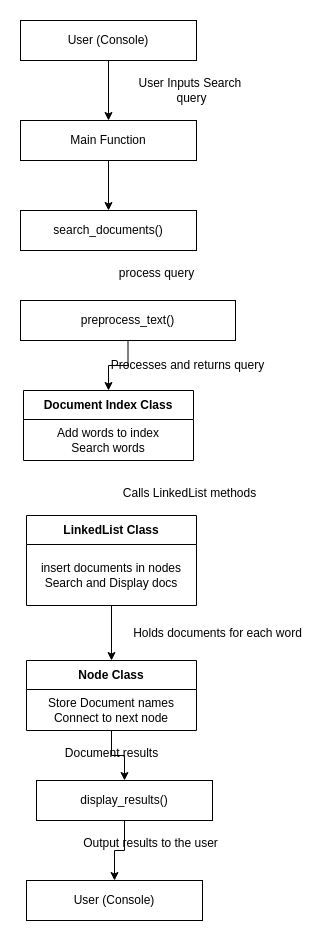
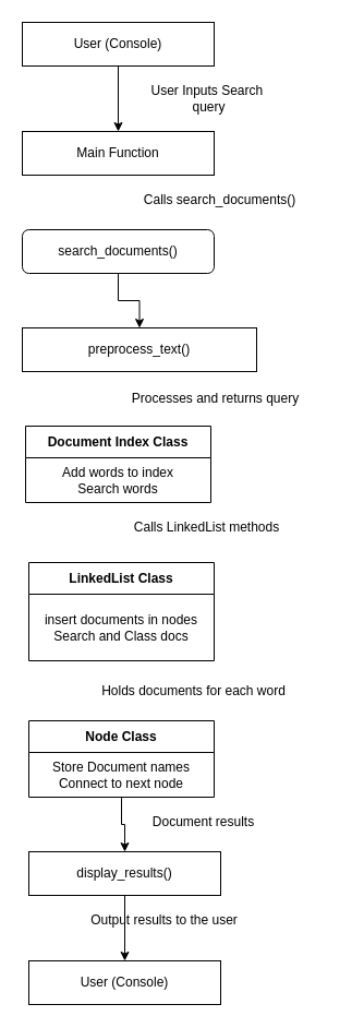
- <mxCell id="4" style="edgeStyle=orthogonalEdgeStyle;rounded=0;orthogonalLoop=1;jettySize=auto;html=1;exitX=0.5;exitY=1;exitDx=0;exitDy=0;" edge="1" parent="1" source="5" target="7"><mxGeometry relative="1" as="geometry" /></mxCell>
+ <mxCell id="22" value="Calls search_documents()" style="text;html=1;align=center;verticalAlign=middle;resizable=0;points=[];autosize=1;strokeColor=none;fillColor=none;" vertex="1" parent="1"><mxGeometry x="121" y="168" width="160" height="30" as="geometry" /></mxCell>
- <mxCell id="7" value="search_documents()" style="rounded=0;whiteSpace=wrap;html=1;" vertex="1" parent="1"><mxGeometry x="20" y="210" width="176" height="40" as="geometry" /></mxCell>
+ <mxCell id="7" value="search_documents()" style="whiteSpace=wrap;html=1;rounded=1;" vertex="1" parent="1"><mxGeometry x="20" y="210" width="176" height="40" as="geometry" /></mxCell>
- <mxCell id="23" value="process query" style="text;html=1;align=center;verticalAlign=middle;resizable=0;points=[];autosize=1;strokeColor=none;fillColor=none;" vertex="1" parent="1"><mxGeometry x="106" y="258" width="100" height="30" as="geometry" /></mxCell>
+ <mxCell id="6" style="edgeStyle=orthogonalEdgeStyle;rounded=0;orthogonalLoop=1;jettySize=auto;html=1;exitX=0.5;exitY=1;exitDx=0;exitDy=0;entryX=0.5;entryY=0;entryDx=0;entryDy=0;" edge="1" parent="1" source="7" target="9"><mxGeometry relative="1" as="geometry" /></mxCell>
- <mxCell id="8" style="edgeStyle=orthogonalEdgeStyle;rounded=0;orthogonalLoop=1;jettySize=auto;html=1;exitX=0.5;exitY=1;exitDx=0;exitDy=0;" edge="1" parent="1" source="9" target="10"><mxGeometry relative="1" as="geometry" /></mxCell>
- <mxCell id="24" value="Processes and returns query" style="text;html=1;align=center;verticalAlign=middle;resizable=0;points=[];autosize=1;strokeColor=none;fillColor=none;" vertex="1" parent="1"><mxGeometry x="97" y="350" width="180" height="30" as="geometry" /></mxCell>
+ <mxCell id="24" value="Processes and returns query" style="text;html=1;align=center;verticalAlign=middle;resizable=0;points=[];autosize=1;strokeColor=none;fillColor=none;" vertex="1" parent="1"><mxGeometry x="107" y="350" width="180" height="30" as="geometry" /></mxCell>
- <mxCell id="25" value="Calls LinkedList methods" style="text;html=1;align=center;verticalAlign=middle;resizable=0;points=[];autosize=1;strokeColor=none;fillColor=none;" vertex="1" parent="1"><mxGeometry x="109" y="478" width="160" height="30" as="geometry" /></mxCell>
+ <mxCell id="25" value="Calls LinkedList methods" style="text;html=1;align=center;verticalAlign=middle;resizable=0;points=[];autosize=1;strokeColor=none;fillColor=none;" vertex="1" parent="1"><mxGeometry x="109" y="468" width="160" height="30" as="geometry" /></mxCell>
- <mxCell id="14" value="insert documents in nodes&lt;br&gt;&lt;div&gt;Search and Display docs&lt;/div&gt;" style="text;html=1;strokeColor=none;fillColor=none;align=center;verticalAlign=middle;spacingLeft=4;spacingRight=4;overflow=hidden;rotatable=0;points=[[0,0.5],[1,0.5]];portConstraint=eastwest;whiteSpace=wrap;" vertex="1" parent="13"><mxGeometry y="29" width="170" height="61" as="geometry" /></mxCell>
+ <mxCell id="14" value="insert documents in nodes&lt;br&gt;&lt;div&gt;Search and Class docs&lt;/div&gt;" style="text;html=1;strokeColor=none;fillColor=none;align=center;verticalAlign=middle;spacingLeft=4;spacingRight=4;overflow=hidden;rotatable=0;points=[[0,0.5],[1,0.5]];portConstraint=eastwest;whiteSpace=wrap;" vertex="1" parent="13"><mxGeometry y="29" width="170" height="61" as="geometry" /></mxCell>
- <mxCell id="12" style="edgeStyle=orthogonalEdgeStyle;rounded=0;orthogonalLoop=1;jettySize=auto;html=1;entryX=0.5;entryY=0;entryDx=0;entryDy=0;" edge="1" parent="1" source="13" target="16"><mxGeometry relative="1" as="geometry" /></mxCell>
- <mxCell id="26" value="Holds documents for each word" style="text;html=1;align=center;verticalAlign=middle;resizable=0;points=[];autosize=1;strokeColor=none;fillColor=none;" vertex="1" parent="1"><mxGeometry x="122" y="618" width="190" height="30" as="geometry" /></mxCell>
+ <mxCell id="26" value="Holds documents for each word" style="text;html=1;align=center;verticalAlign=middle;resizable=0;points=[];autosize=1;strokeColor=none;fillColor=none;" vertex="1" parent="1"><mxGeometry x="82" y="618" width="190" height="30" as="geometry" /></mxCell>
- <mxCell id="27" value="Document results" style="text;html=1;align=center;verticalAlign=middle;resizable=0;points=[];autosize=1;strokeColor=none;fillColor=none;" vertex="1" parent="1"><mxGeometry x="51" y="738" width="120" height="30" as="geometry" /></mxCell>
+ <mxCell id="27" value="Document results" style="text;html=1;align=center;verticalAlign=middle;resizable=0;points=[];autosize=1;strokeColor=none;fillColor=none;" vertex="1" parent="1"><mxGeometry x="126" y="738" width="120" height="30" as="geometry" /></mxCell>
- <mxCell id="19" value="display_results()" style="rounded=0;whiteSpace=wrap;html=1;" vertex="1" parent="1"><mxGeometry x="36" y="780" width="176" height="40" as="geometry" /></mxCell>
+ <mxCell id="19" value="display_results()" style="rounded=0;whiteSpace=wrap;html=1;" vertex="1" parent="1"><mxGeometry x="26" y="780" width="176" height="40" as="geometry" /></mxCell>
